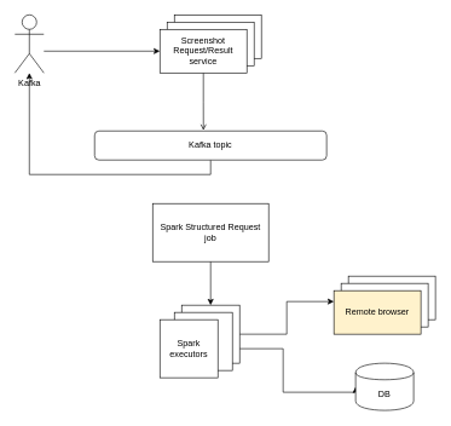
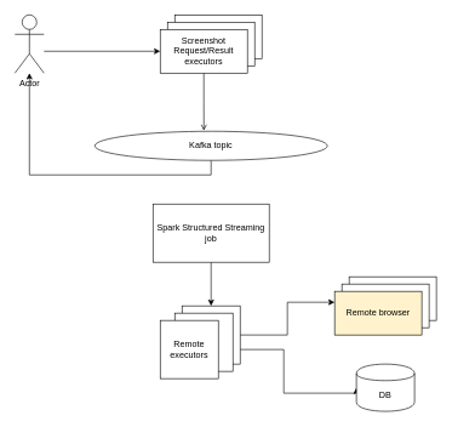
- <mxCell id="7" value="Screenshot Request/Result service" style="rounded=0;whiteSpace=wrap;html=1;" vertex="1" parent="1"><mxGeometry x="220" y="40" width="120" height="60" as="geometry" /></mxCell>
+ <mxCell id="7" value="Screenshot Request/Result executors" style="rounded=0;whiteSpace=wrap;html=1;" vertex="1" parent="1"><mxGeometry x="220" y="40" width="120" height="60" as="geometry" /></mxCell>
- <mxCell id="3" value="Kafka" style="shape=umlActor;verticalLabelPosition=bottom;labelBackgroundColor=#ffffff;verticalAlign=top;html=1;outlineConnect=0;" vertex="1" parent="1"><mxGeometry x="20" y="20" width="40" height="80" as="geometry" /></mxCell>
+ <mxCell id="3" value="Actor" style="shape=umlActor;verticalLabelPosition=bottom;labelBackgroundColor=#ffffff;verticalAlign=top;html=1;outlineConnect=0;" vertex="1" parent="1"><mxGeometry x="20" y="20" width="40" height="80" as="geometry" /></mxCell>
- <mxCell id="9" value="Kafka topic" style="rounded=1;whiteSpace=wrap;html=1;" vertex="1" parent="1"><mxGeometry x="130" y="180" width="320" height="40" as="geometry" /></mxCell>
+ <mxCell id="9" value="Kafka topic" style="ellipse;whiteSpace=wrap;html=1;" vertex="1" parent="1"><mxGeometry x="130" y="180" width="320" height="40" as="geometry" /></mxCell>
- <mxCell id="11" value="Spark Structured Request&lt;br&gt;job&lt;br&gt;" style="rounded=0;whiteSpace=wrap;html=1;" vertex="1" parent="1"><mxGeometry x="210" y="280" width="160" height="80" as="geometry" /></mxCell>
+ <mxCell id="11" value="Spark Structured Streaming&lt;br&gt;job&lt;br&gt;" style="rounded=0;whiteSpace=wrap;html=1;" vertex="1" parent="1"><mxGeometry x="210" y="280" width="160" height="80" as="geometry" /></mxCell>
- <mxCell id="19" value="Spark executors" style="rounded=0;whiteSpace=wrap;html=1;" vertex="1" parent="1"><mxGeometry x="220" y="440" width="80" height="80" as="geometry" /></mxCell>
+ <mxCell id="19" value="Remote executors" style="rounded=0;whiteSpace=wrap;html=1;" vertex="1" parent="1"><mxGeometry x="220" y="440" width="80" height="80" as="geometry" /></mxCell>
